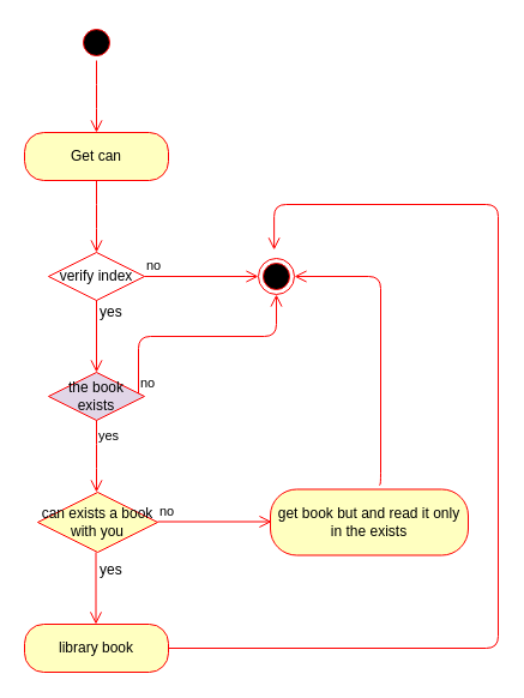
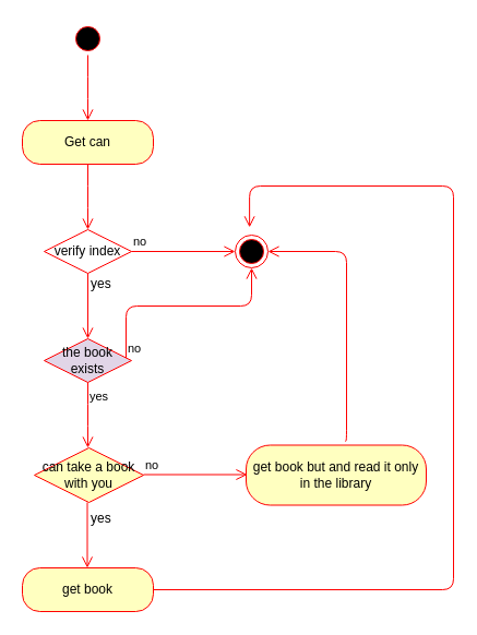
- <mxCell id="14" value="can exists a book with you" style="rhombus;whiteSpace=wrap;html=1;fillColor=#ffffc0;strokeColor=#ff0000;" vertex="1" parent="1"><mxGeometry x="31" y="410" width="100" height="50" as="geometry" /></mxCell>
+ <mxCell id="14" value="can take a book with you" style="rhombus;whiteSpace=wrap;html=1;fillColor=#ffffc0;strokeColor=#ff0000;" vertex="1" parent="1"><mxGeometry x="31" y="410" width="100" height="50" as="geometry" /></mxCell>
- <mxCell id="18" value="get book but and read it only in the exists" style="rounded=1;whiteSpace=wrap;html=1;arcSize=40;fontColor=#000000;fillColor=#ffffc0;strokeColor=#ff0000;" vertex="1" parent="1"><mxGeometry x="225" y="407.5" width="165" height="55" as="geometry" /></mxCell>
+ <mxCell id="18" value="get book but and read it only in the library" style="rounded=1;whiteSpace=wrap;html=1;arcSize=40;fontColor=#000000;fillColor=#ffffc0;strokeColor=#ff0000;" vertex="1" parent="1"><mxGeometry x="225" y="407.5" width="165" height="55" as="geometry" /></mxCell>
- <mxCell id="20" value="library book" style="rounded=1;whiteSpace=wrap;html=1;arcSize=40;fontColor=#000000;fillColor=#ffffc0;strokeColor=#ff0000;" vertex="1" parent="1"><mxGeometry x="20" y="520" width="120" height="40" as="geometry" /></mxCell>
+ <mxCell id="20" value="get book" style="rounded=1;whiteSpace=wrap;html=1;arcSize=40;fontColor=#000000;fillColor=#ffffc0;strokeColor=#ff0000;" vertex="1" parent="1"><mxGeometry x="20" y="520" width="120" height="40" as="geometry" /></mxCell>
